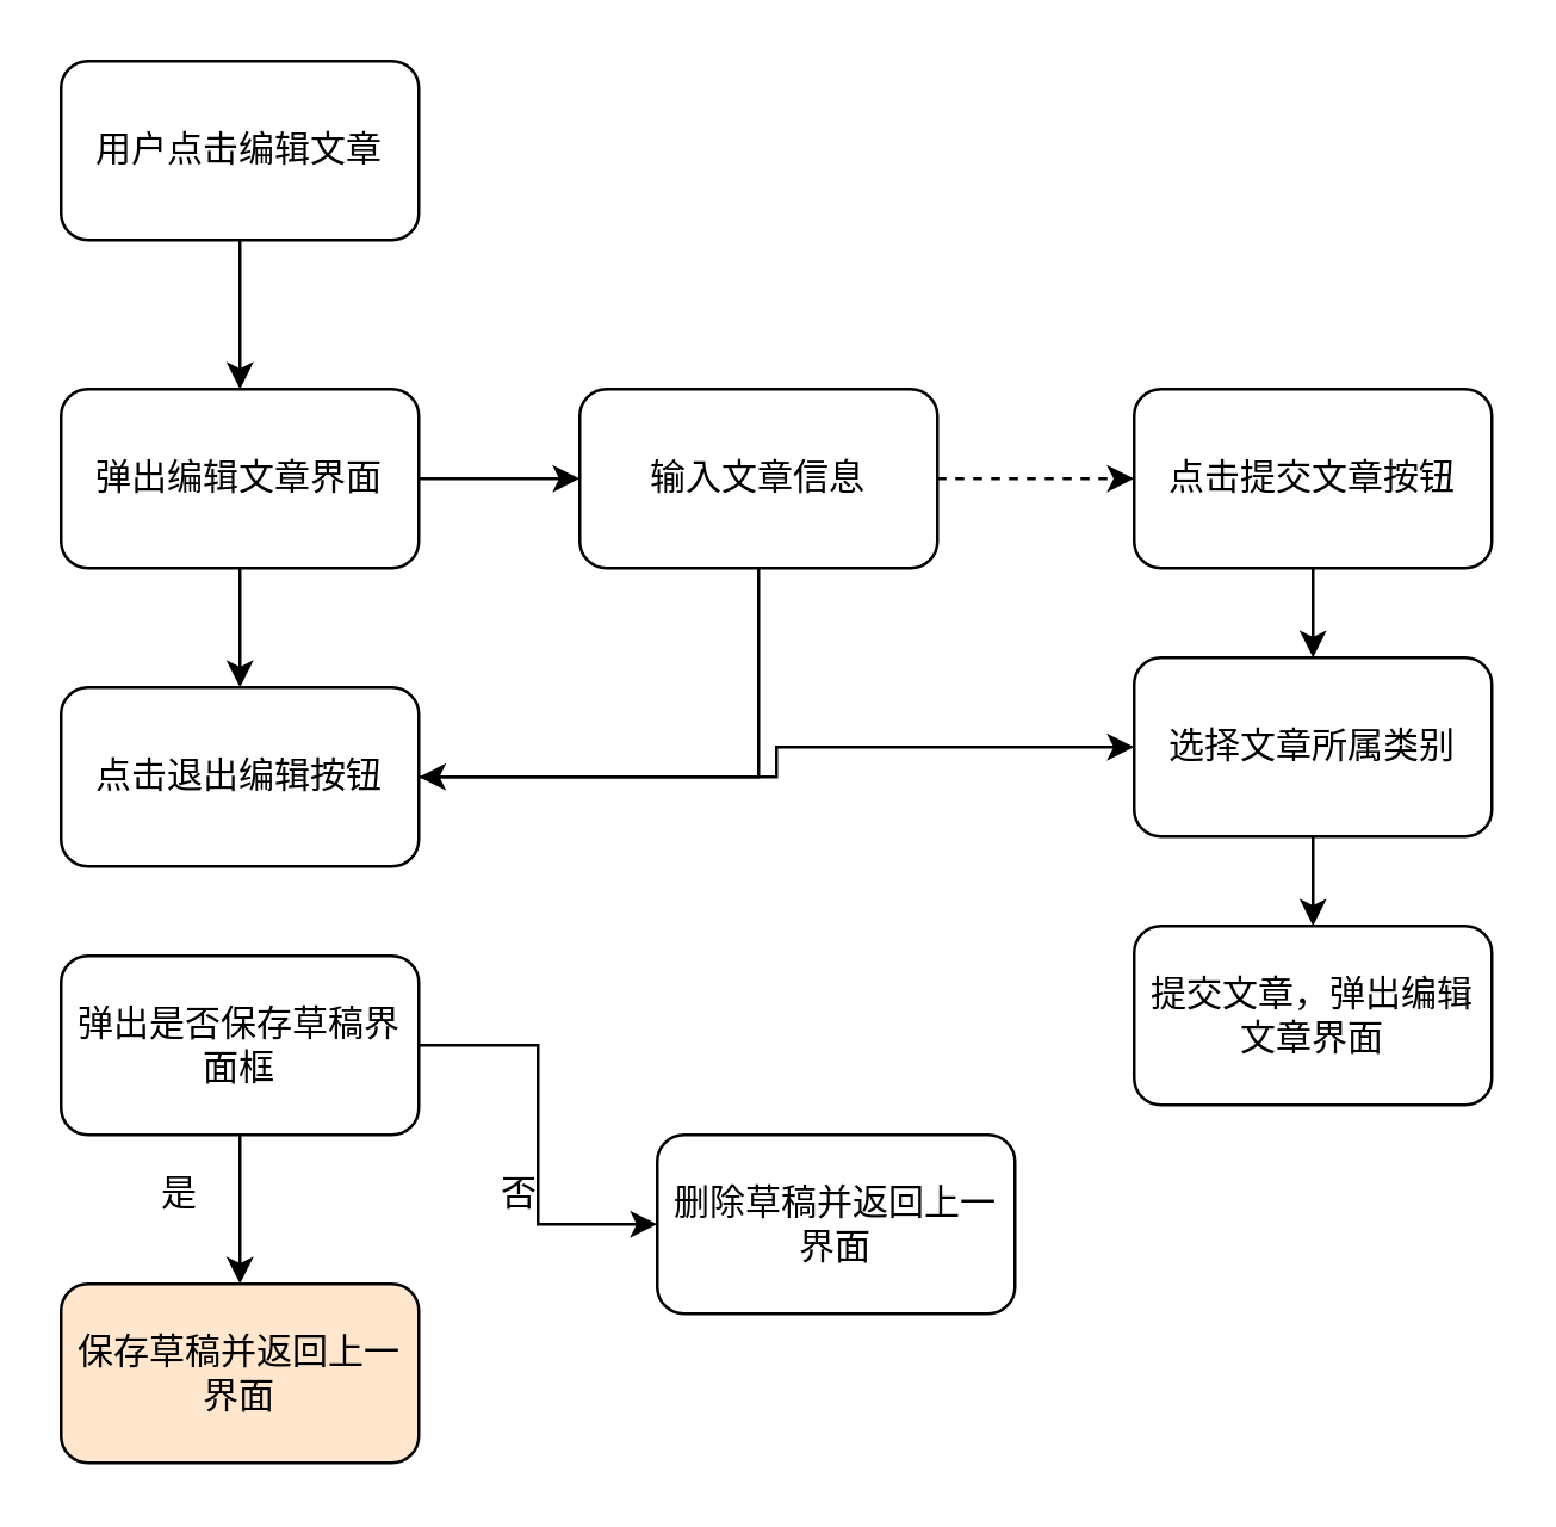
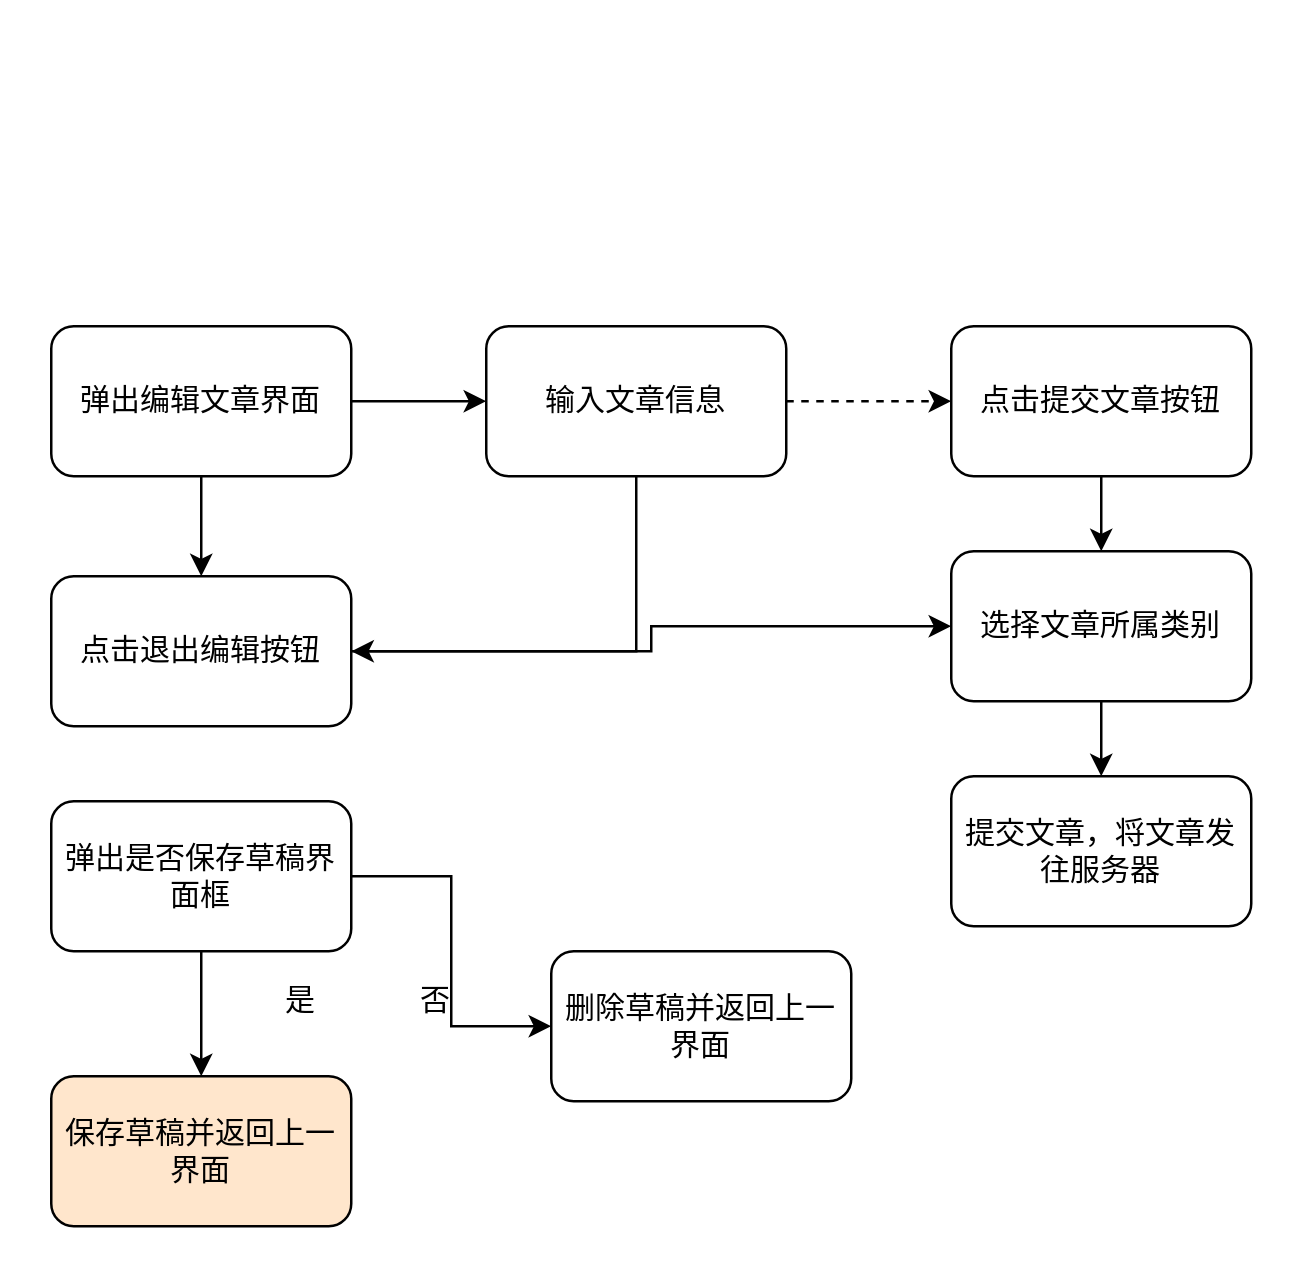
- <mxCell id="3" value="用户点击编辑文章" style="rounded=1;whiteSpace=wrap;html=1;" parent="1" vertex="1"><mxGeometry x="20" y="20" width="120" height="60" as="geometry" /></mxCell>
- <mxCell id="2" value="" style="edgeStyle=orthogonalEdgeStyle;rounded=0;orthogonalLoop=1;jettySize=auto;html=1;" parent="1" source="3" target="6" edge="1"><mxGeometry relative="1" as="geometry" /></mxCell>
- <mxCell id="23" value="提交文章，弹出编辑文章界面" style="whiteSpace=wrap;html=1;rounded=1;" parent="1" vertex="1"><mxGeometry x="380" y="310" width="120" height="60" as="geometry" /></mxCell>
+ <mxCell id="23" value="提交文章，将文章发往服务器" style="whiteSpace=wrap;html=1;rounded=1;" parent="1" vertex="1"><mxGeometry x="380" y="310" width="120" height="60" as="geometry" /></mxCell>
- <mxCell id="16" value="是" style="text;html=1;strokeColor=none;fillColor=none;align=center;verticalAlign=middle;whiteSpace=wrap;rounded=0;" parent="1" vertex="1"><mxGeometry x="40" y="390" width="40" height="20" as="geometry" /></mxCell>
+ <mxCell id="16" value="是" style="text;html=1;strokeColor=none;fillColor=none;align=center;verticalAlign=middle;whiteSpace=wrap;rounded=0;" parent="1" vertex="1"><mxGeometry x="100" y="390" width="40" height="20" as="geometry" /></mxCell>
